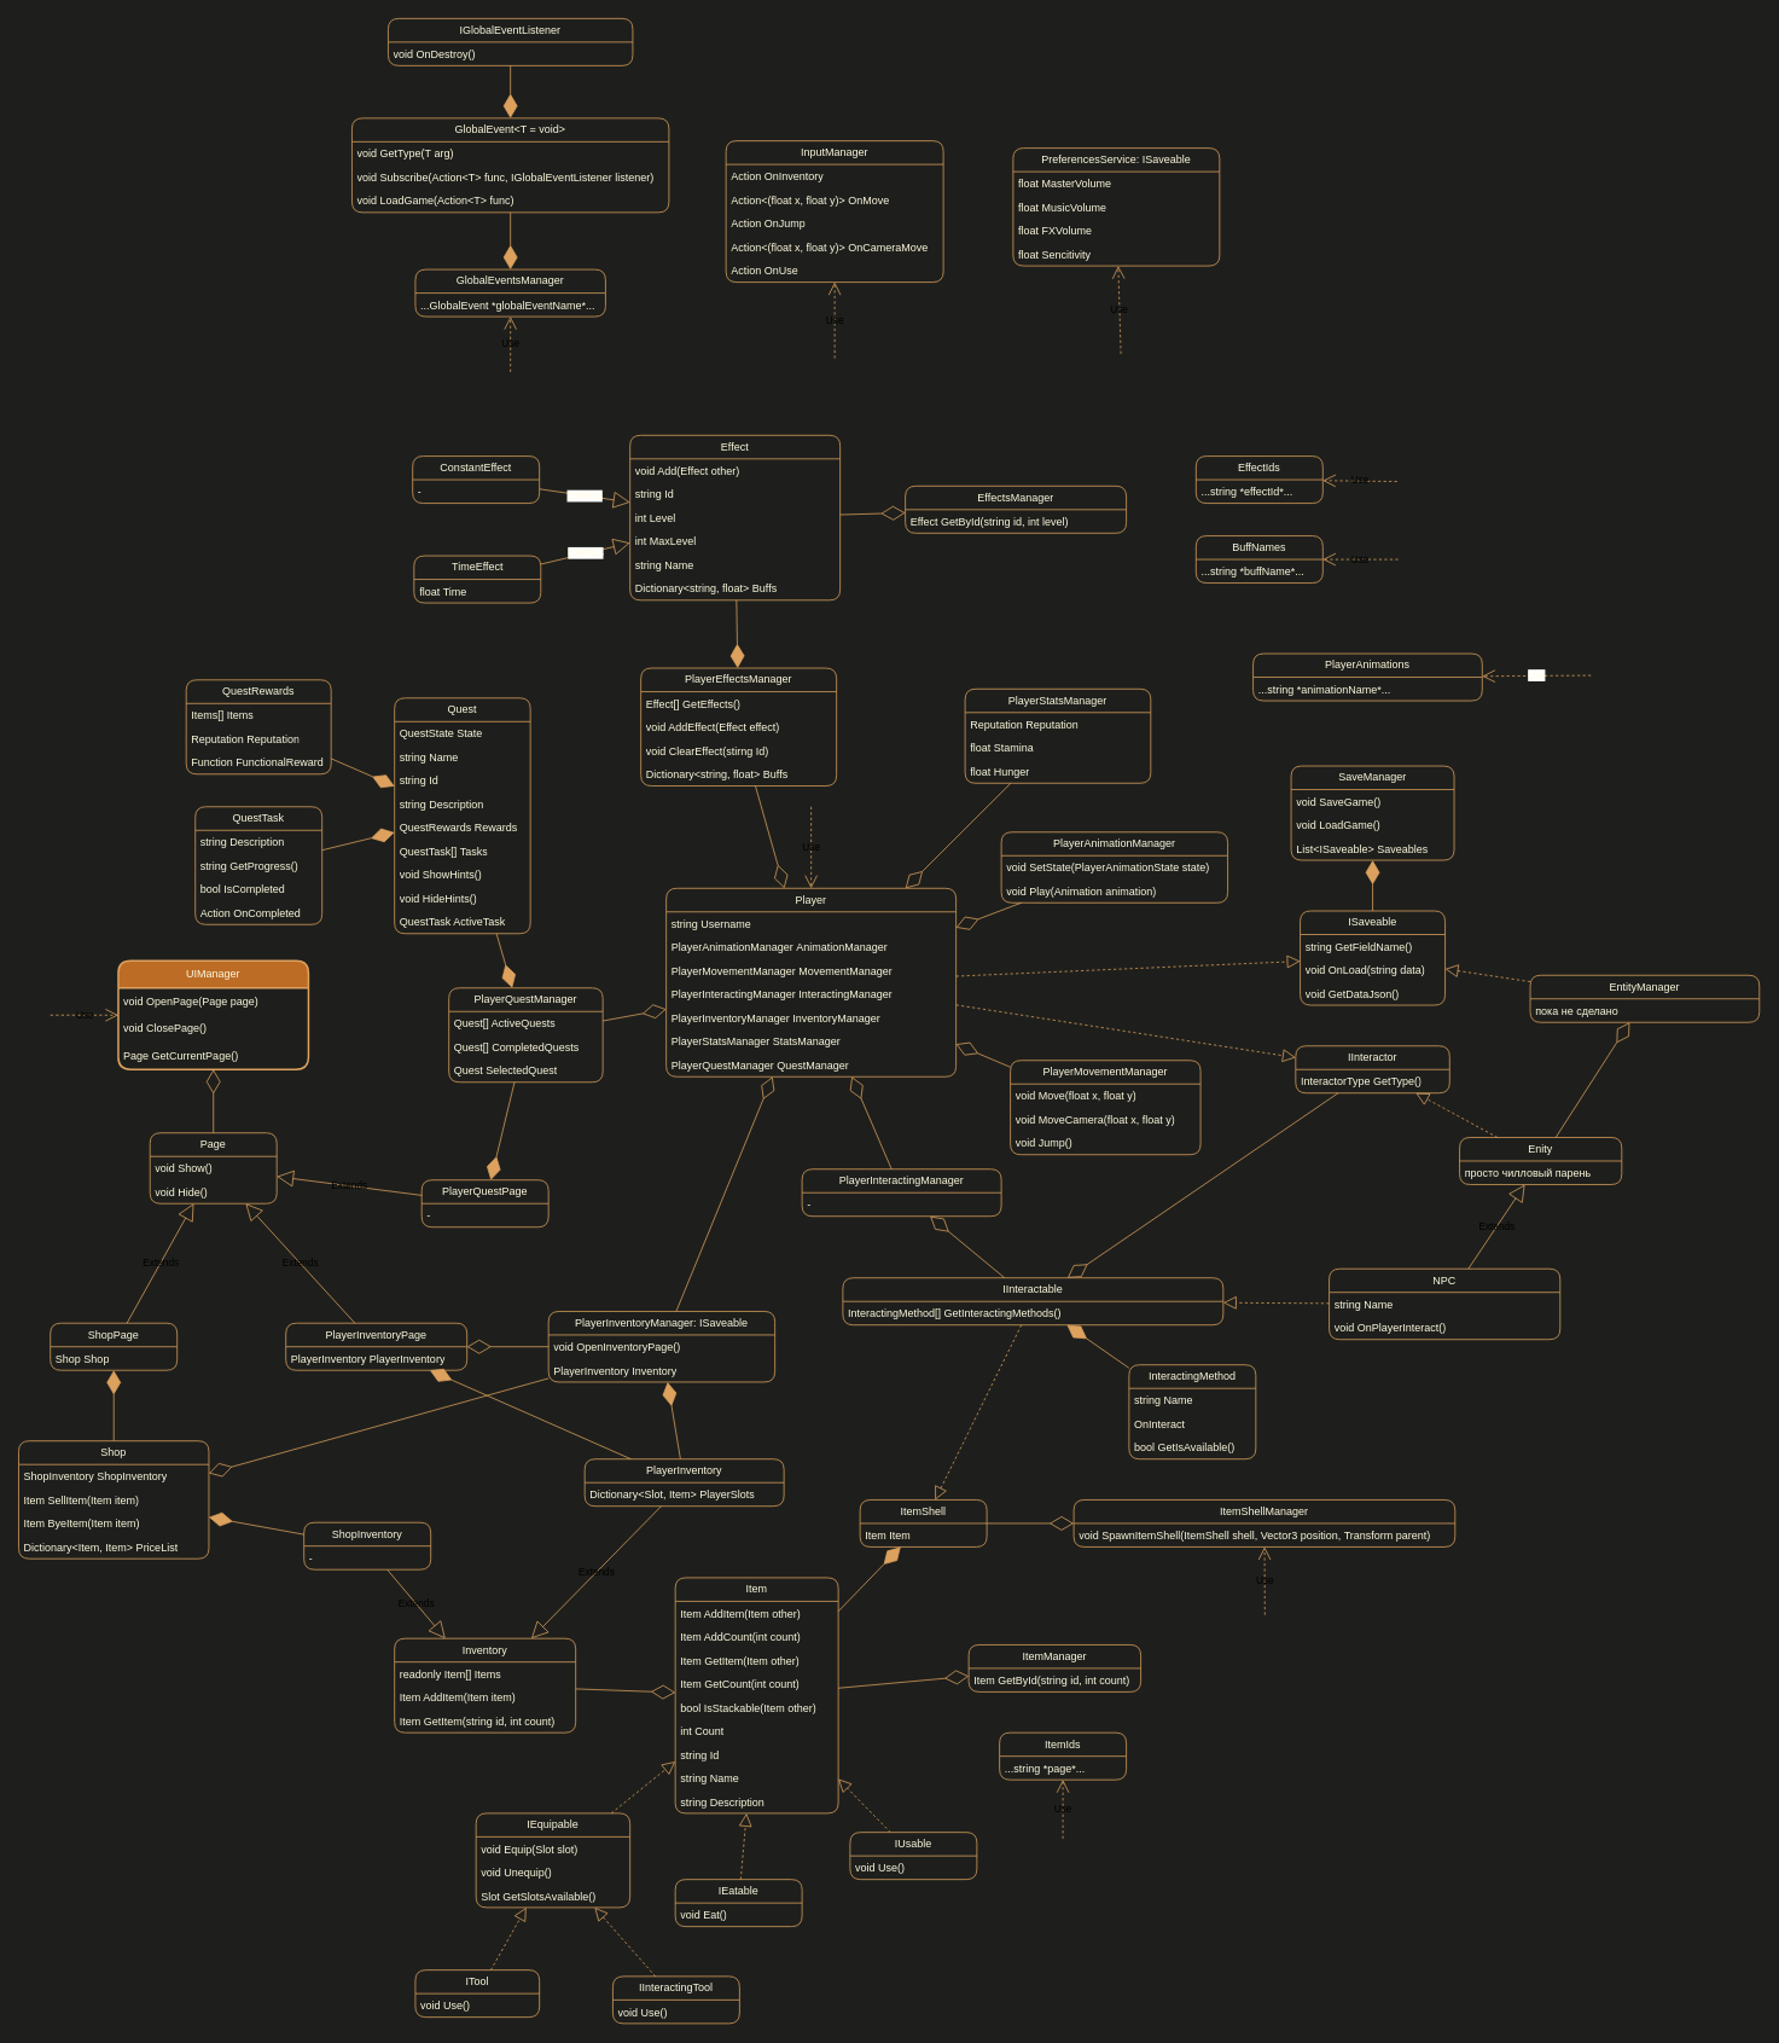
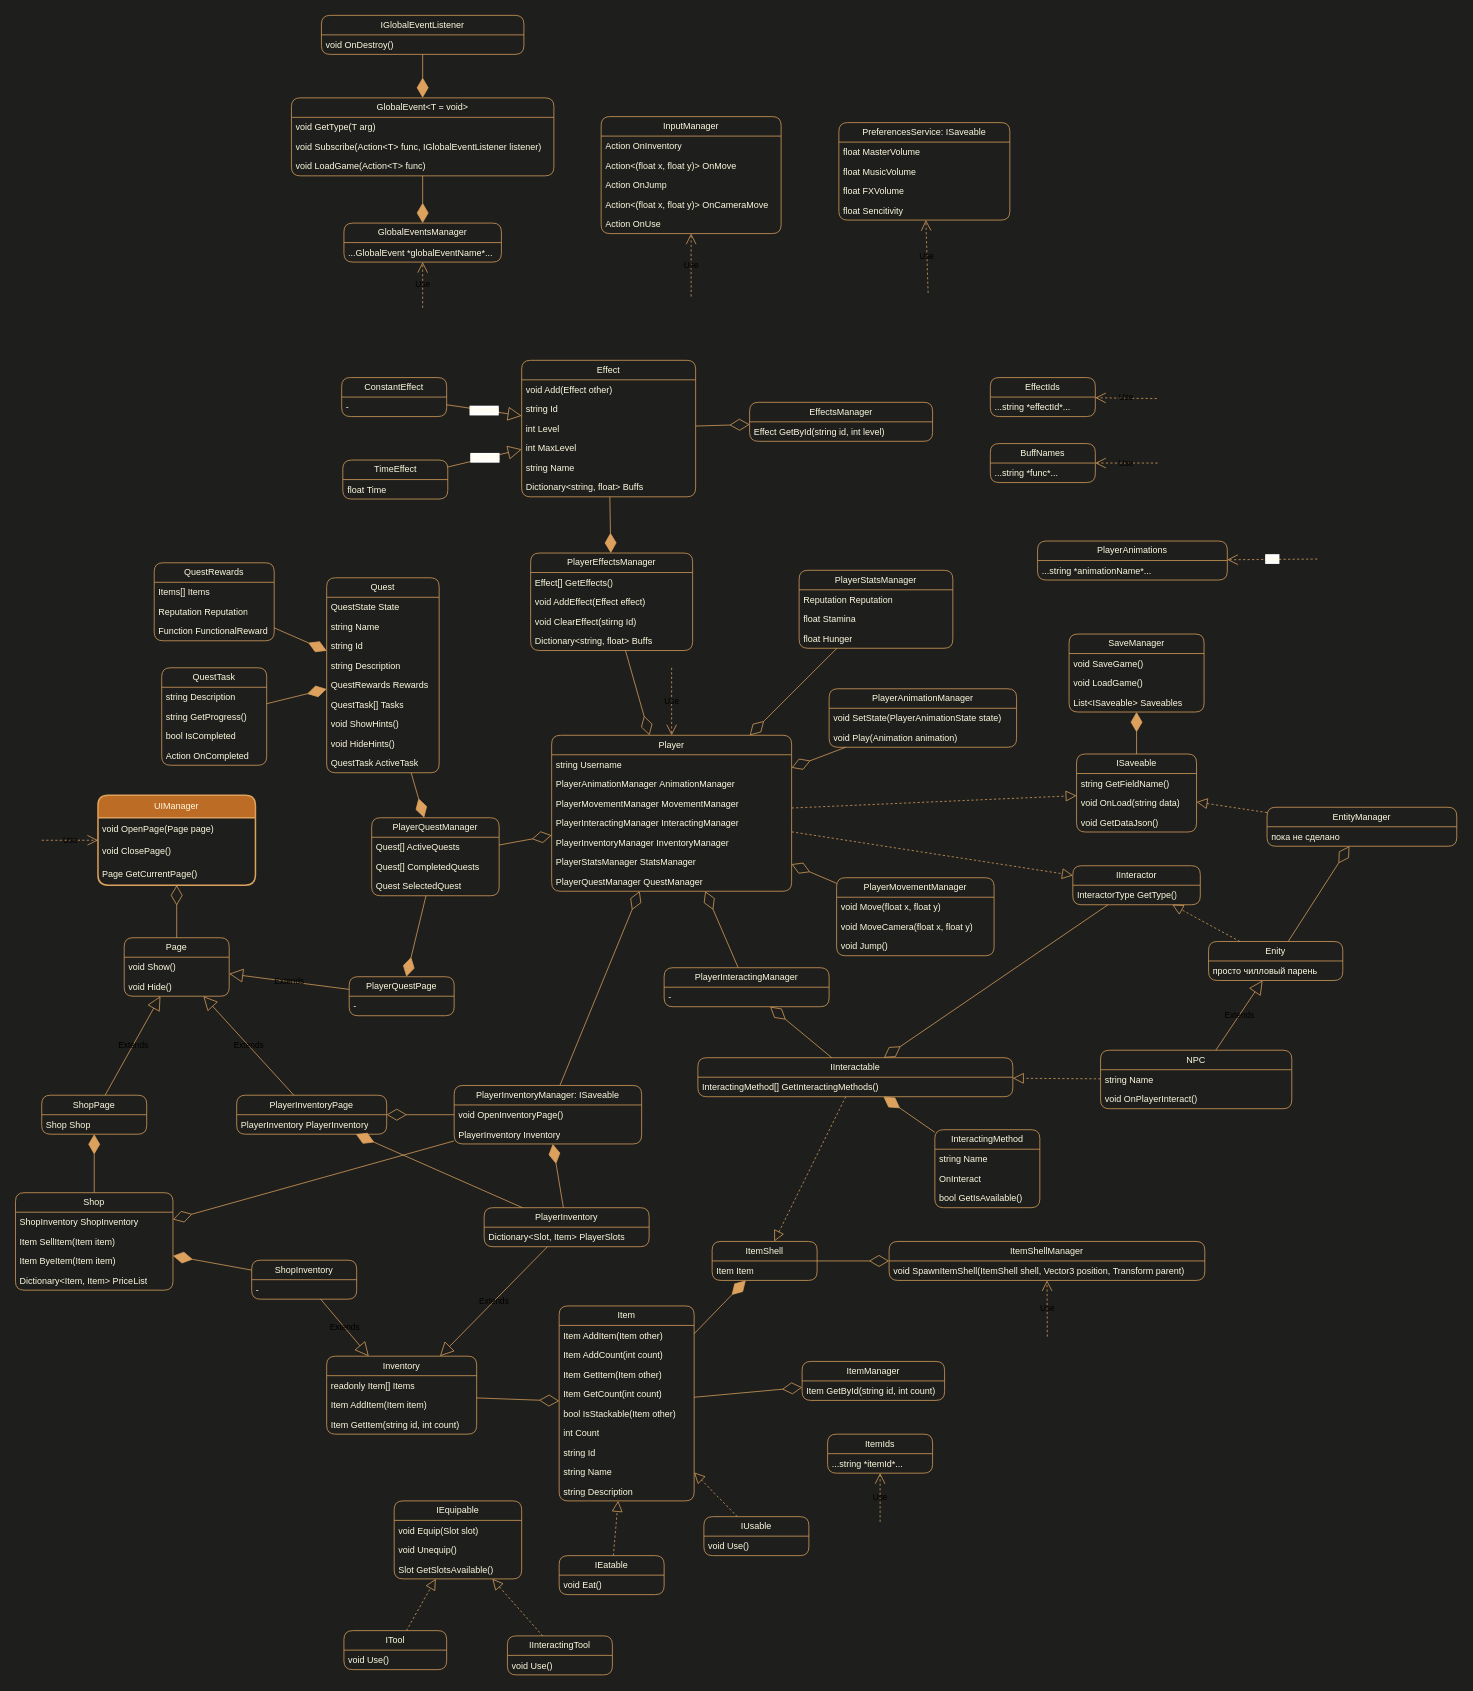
- <mxCell id="219" value="...string *buffName*..." style="text;strokeColor=none;fillColor=none;align=left;verticalAlign=top;spacingLeft=4;spacingRight=4;overflow=hidden;rotatable=0;points=[[0,0.5],[1,0.5]];portConstraint=eastwest;whiteSpace=wrap;html=1;fontColor=#FEFAE0;" parent="218" vertex="1"><mxGeometry y="26" width="140" height="26" as="geometry" /></mxCell>
+ <mxCell id="219" value="...string *func*..." style="text;strokeColor=none;fillColor=none;align=left;verticalAlign=top;spacingLeft=4;spacingRight=4;overflow=hidden;rotatable=0;points=[[0,0.5],[1,0.5]];portConstraint=eastwest;whiteSpace=wrap;html=1;fontColor=#FEFAE0;" parent="218" vertex="1"><mxGeometry y="26" width="140" height="26" as="geometry" /></mxCell>
- <mxCell id="226" value="...string *page*..." style="text;strokeColor=none;fillColor=none;align=left;verticalAlign=top;spacingLeft=4;spacingRight=4;overflow=hidden;rotatable=0;points=[[0,0.5],[1,0.5]];portConstraint=eastwest;whiteSpace=wrap;html=1;fontColor=#FEFAE0;" parent="225" vertex="1"><mxGeometry y="26" width="140" height="26" as="geometry" /></mxCell>
+ <mxCell id="226" value="...string *itemId*..." style="text;strokeColor=none;fillColor=none;align=left;verticalAlign=top;spacingLeft=4;spacingRight=4;overflow=hidden;rotatable=0;points=[[0,0.5],[1,0.5]];portConstraint=eastwest;whiteSpace=wrap;html=1;fontColor=#FEFAE0;" parent="225" vertex="1"><mxGeometry y="26" width="140" height="26" as="geometry" /></mxCell>
- <mxCell id="80" value="" style="endArrow=block;dashed=1;endFill=0;endSize=12;html=1;rounded=1;labelBackgroundColor=none;fontColor=default;strokeColor=#DDA15E;" parent="1" source="74" target="60" edge="1"><mxGeometry width="160" relative="1" as="geometry"><mxPoint x="1050" y="1792" as="sourcePoint" /><mxPoint x="895" y="1846" as="targetPoint" /></mxGeometry></mxCell>
